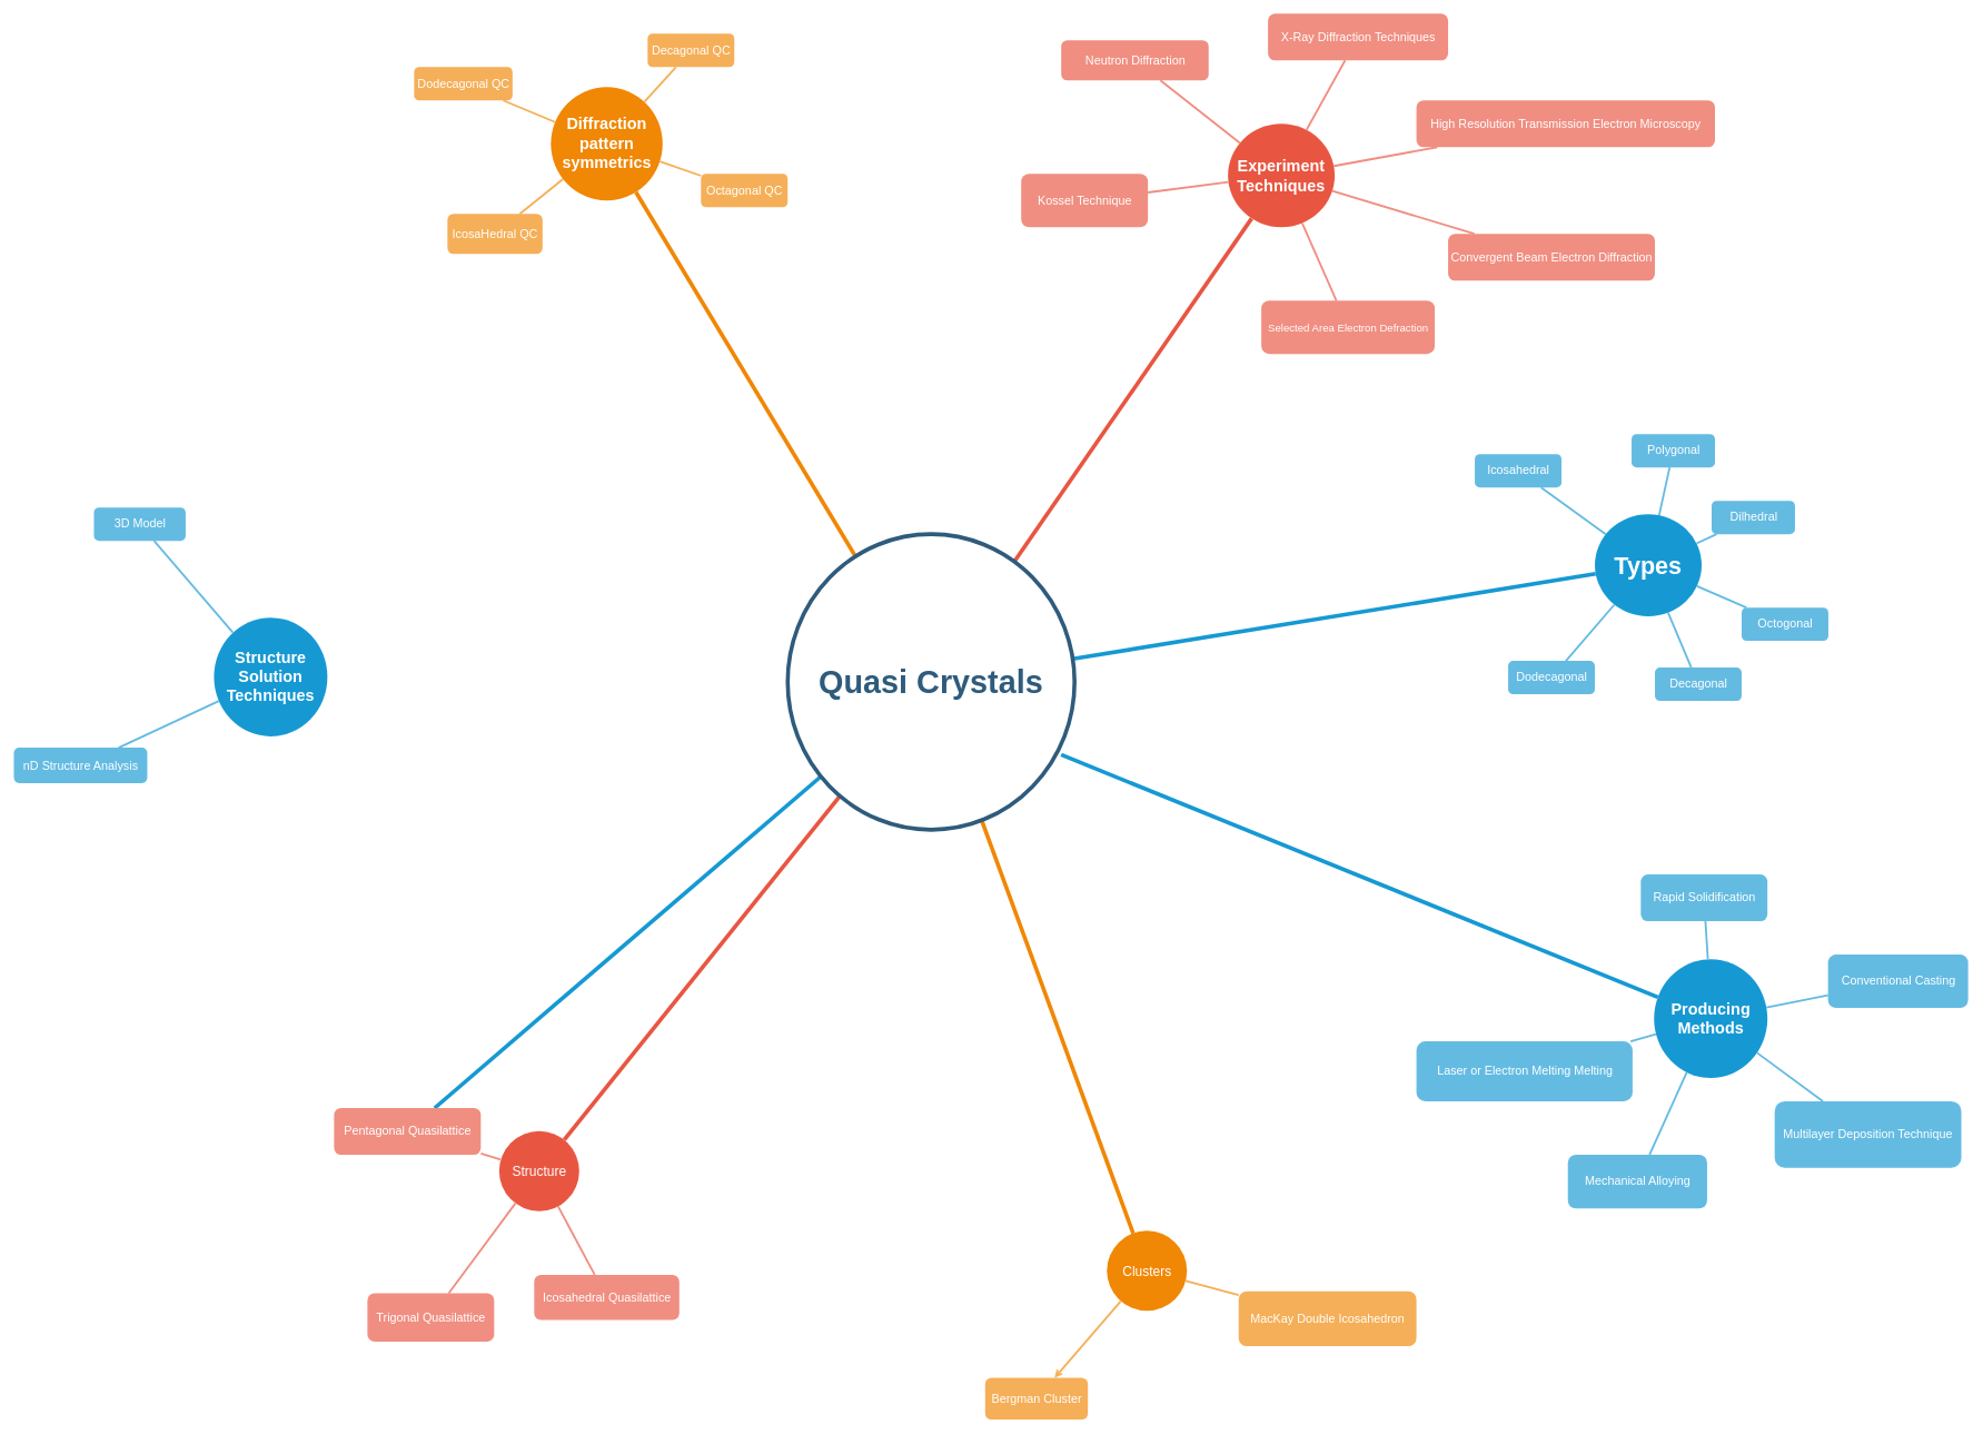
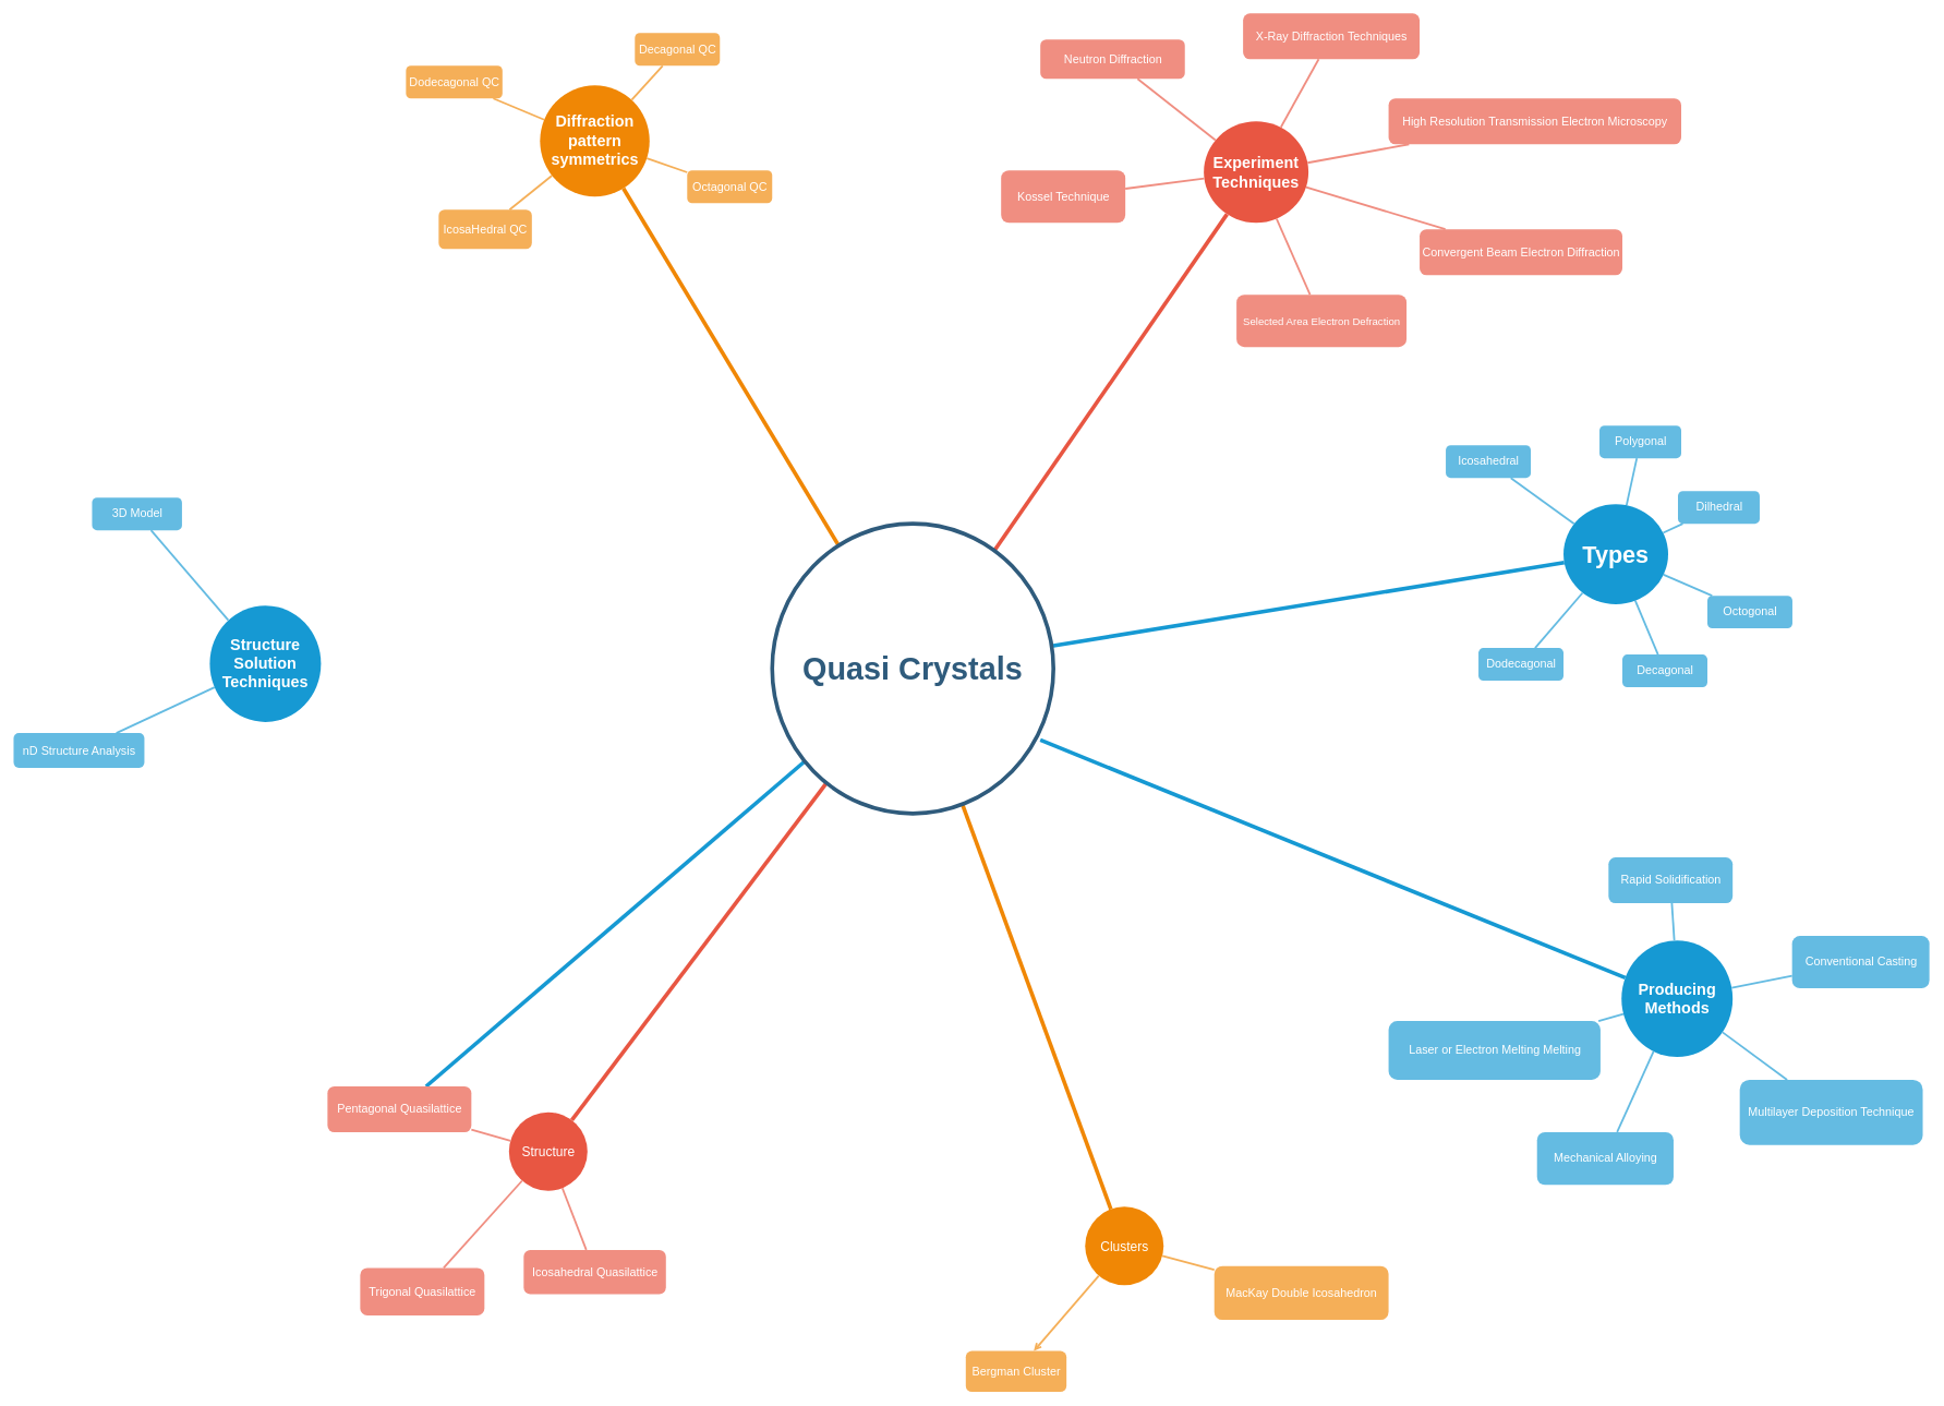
- <mxCell id="7" value="Structure" style="ellipse;whiteSpace=wrap;html=1;shadow=0;fontFamily=Helvetica;fontSize=20;fontColor=#FFFFFF;align=center;strokeWidth=3;fillColor=#E85642;strokeColor=none;" parent="1" vertex="1"><mxGeometry x="747.5" y="1694.5" width="120" height="120" as="geometry" /></mxCell>
+ <mxCell id="7" value="Structure" style="ellipse;whiteSpace=wrap;html=1;shadow=0;fontFamily=Helvetica;fontSize=20;fontColor=#FFFFFF;align=center;strokeWidth=3;fillColor=#E85642;strokeColor=none;" parent="1" vertex="1"><mxGeometry x="777.5" y="1699.5" width="120" height="120" as="geometry" /></mxCell>
